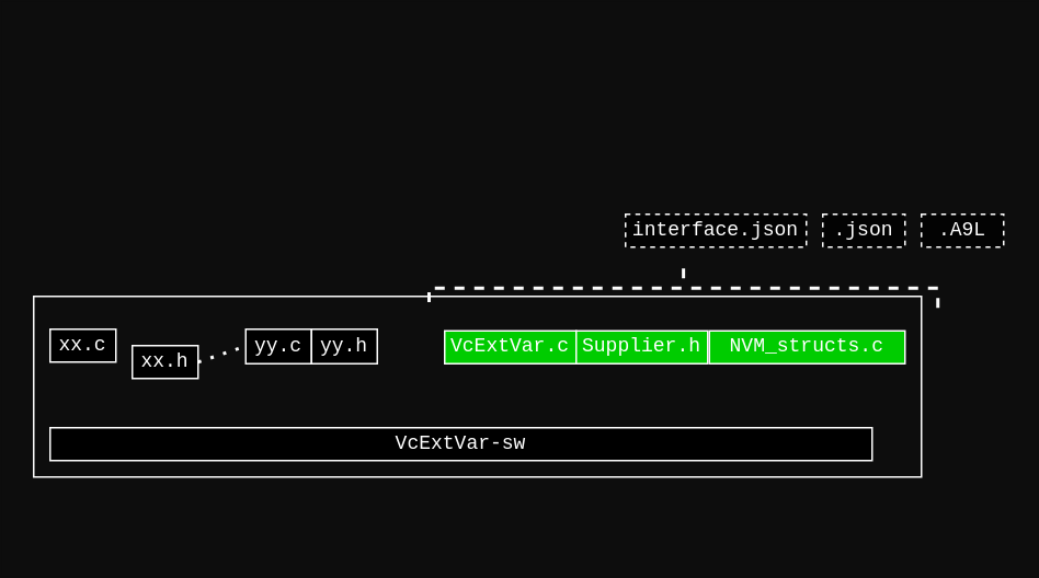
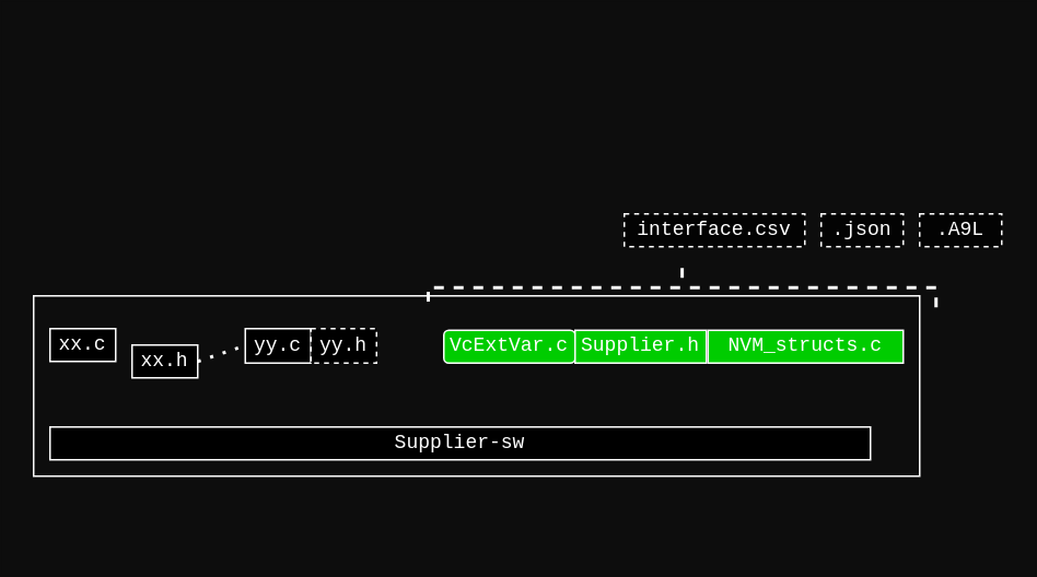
- <mxCell id="11" value="interface.json" style="rounded=0;whiteSpace=wrap;html=1;fontFamily=Courier New;dashed=1;strokeColor=#FCFCFC;fontColor=#FFFFFF;fillColor=#030303;" vertex="1" parent="1"><mxGeometry x="380" y="130" width="110" height="20" as="geometry" /></mxCell>
+ <mxCell id="11" value="interface.csv" style="rounded=0;whiteSpace=wrap;html=1;fontFamily=Courier New;dashed=1;strokeColor=#FCFCFC;fontColor=#FFFFFF;fillColor=#030303;" vertex="1" parent="1"><mxGeometry x="380" y="130" width="110" height="20" as="geometry" /></mxCell>
- <mxCell id="5" value="yy.h" style="rounded=0;whiteSpace=wrap;html=1;fontFamily=Courier New;strokeColor=#FCFCFC;fontColor=#FFFFFF;fillColor=#000000;" vertex="1" parent="1"><mxGeometry x="189" y="200" width="40" height="21" as="geometry" /></mxCell>
+ <mxCell id="5" value="yy.h" style="rounded=0;whiteSpace=wrap;html=1;fontFamily=Courier New;strokeColor=#FCFCFC;fontColor=#FFFFFF;fillColor=#000000;dashed=1;" vertex="1" parent="1"><mxGeometry x="189" y="200" width="40" height="21" as="geometry" /></mxCell>
- <mxCell id="7" value="VcExtVar.c" style="rounded=0;whiteSpace=wrap;html=1;fontFamily=Courier New;fillColor=#00CC00;strokeColor=#FCFCFC;fontColor=#FFFFFF;" vertex="1" parent="1"><mxGeometry x="270" y="201" width="80" height="20" as="geometry" /></mxCell>
+ <mxCell id="7" value="VcExtVar.c" style="whiteSpace=wrap;html=1;fontFamily=Courier New;fillColor=#00CC00;strokeColor=#FCFCFC;fontColor=#FFFFFF;rounded=1;" vertex="1" parent="1"><mxGeometry x="270" y="201" width="80" height="20" as="geometry" /></mxCell>
- <mxCell id="15" value="VcExtVar-sw" style="rounded=0;whiteSpace=wrap;html=1;fontFamily=Courier New;strokeColor=#FCFCFC;fontColor=#FFFFFF;fillColor=#000000;" vertex="1" parent="1"><mxGeometry x="30" y="260" width="500" height="20" as="geometry" /></mxCell>
+ <mxCell id="15" value="Supplier-sw" style="rounded=0;whiteSpace=wrap;html=1;fontFamily=Courier New;strokeColor=#FCFCFC;fontColor=#FFFFFF;fillColor=#000000;" vertex="1" parent="1"><mxGeometry x="30" y="260" width="500" height="20" as="geometry" /></mxCell>
